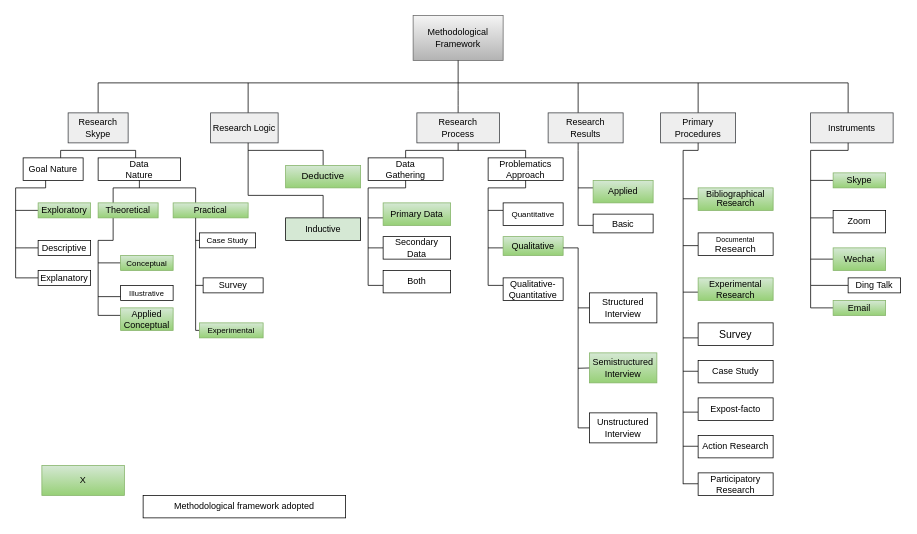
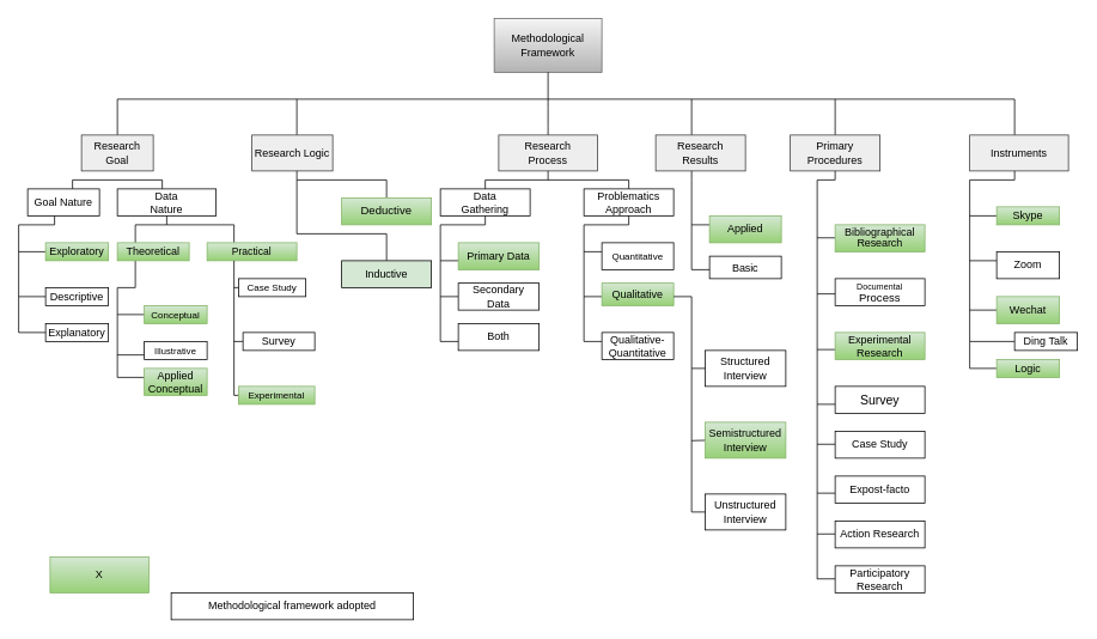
- <mxCell id="11" value="Research Skype" style="rounded=0;whiteSpace=wrap;html=1;fillColor=#eeeeee;strokeColor=#36393d;" parent="1" vertex="1"><mxGeometry x="90" y="150" width="80" height="40" as="geometry" /></mxCell>
+ <mxCell id="11" value="Research Goal" style="rounded=0;whiteSpace=wrap;html=1;fillColor=#eeeeee;strokeColor=#36393d;" parent="1" vertex="1"><mxGeometry x="90" y="150" width="80" height="40" as="geometry" /></mxCell>
- <mxCell id="108" value="&lt;p class=&quot;MsoNormal&quot; style=&quot;margin: 0pt; text-indent: 0pt; line-height: 9.6pt;&quot;&gt;&lt;span style=&quot;letter-spacing: 0.1pt ; font-size: 7pt&quot;&gt;Documental&lt;/span&gt;&lt;/p&gt;&lt;p class=&quot;MsoNormal&quot; style=&quot;margin: 0pt; text-indent: 0pt; line-height: 9.6pt;&quot;&gt;&lt;span style=&quot;letter-spacing: 0.05pt ; font-size: 9.5pt&quot;&gt;Research&lt;/span&gt;&lt;span style=&quot;font-size: 9.5pt&quot;&gt;&lt;/span&gt;&lt;/p&gt;" style="rounded=0;whiteSpace=wrap;html=1;align=center;" parent="1" vertex="1"><mxGeometry x="930" y="310" width="100" height="30" as="geometry" /></mxCell>
+ <mxCell id="108" value="&lt;p class=&quot;MsoNormal&quot; style=&quot;margin: 0pt; text-indent: 0pt; line-height: 9.6pt;&quot;&gt;&lt;span style=&quot;letter-spacing: 0.1pt ; font-size: 7pt&quot;&gt;Documental&lt;/span&gt;&lt;/p&gt;&lt;p class=&quot;MsoNormal&quot; style=&quot;margin: 0pt; text-indent: 0pt; line-height: 9.6pt;&quot;&gt;&lt;span style=&quot;letter-spacing: 0.05pt ; font-size: 9.5pt&quot;&gt;Process&lt;/span&gt;&lt;span style=&quot;font-size: 9.5pt&quot;&gt;&lt;/span&gt;&lt;/p&gt;" style="rounded=0;whiteSpace=wrap;html=1;align=center;" parent="1" vertex="1"><mxGeometry x="930" y="310" width="100" height="30" as="geometry" /></mxCell>
- <mxCell id="133" value="Email" style="rounded=0;whiteSpace=wrap;html=1;gradientColor=#97d077;fillColor=#d5e8d4;strokeColor=#82b366;" vertex="1" parent="1"><mxGeometry x="1110" y="400" width="70" height="20" as="geometry" /></mxCell>
+ <mxCell id="133" value="Logic" style="rounded=0;whiteSpace=wrap;html=1;gradientColor=#97d077;fillColor=#d5e8d4;strokeColor=#82b366;" vertex="1" parent="1"><mxGeometry x="1110" y="400" width="70" height="20" as="geometry" /></mxCell>
